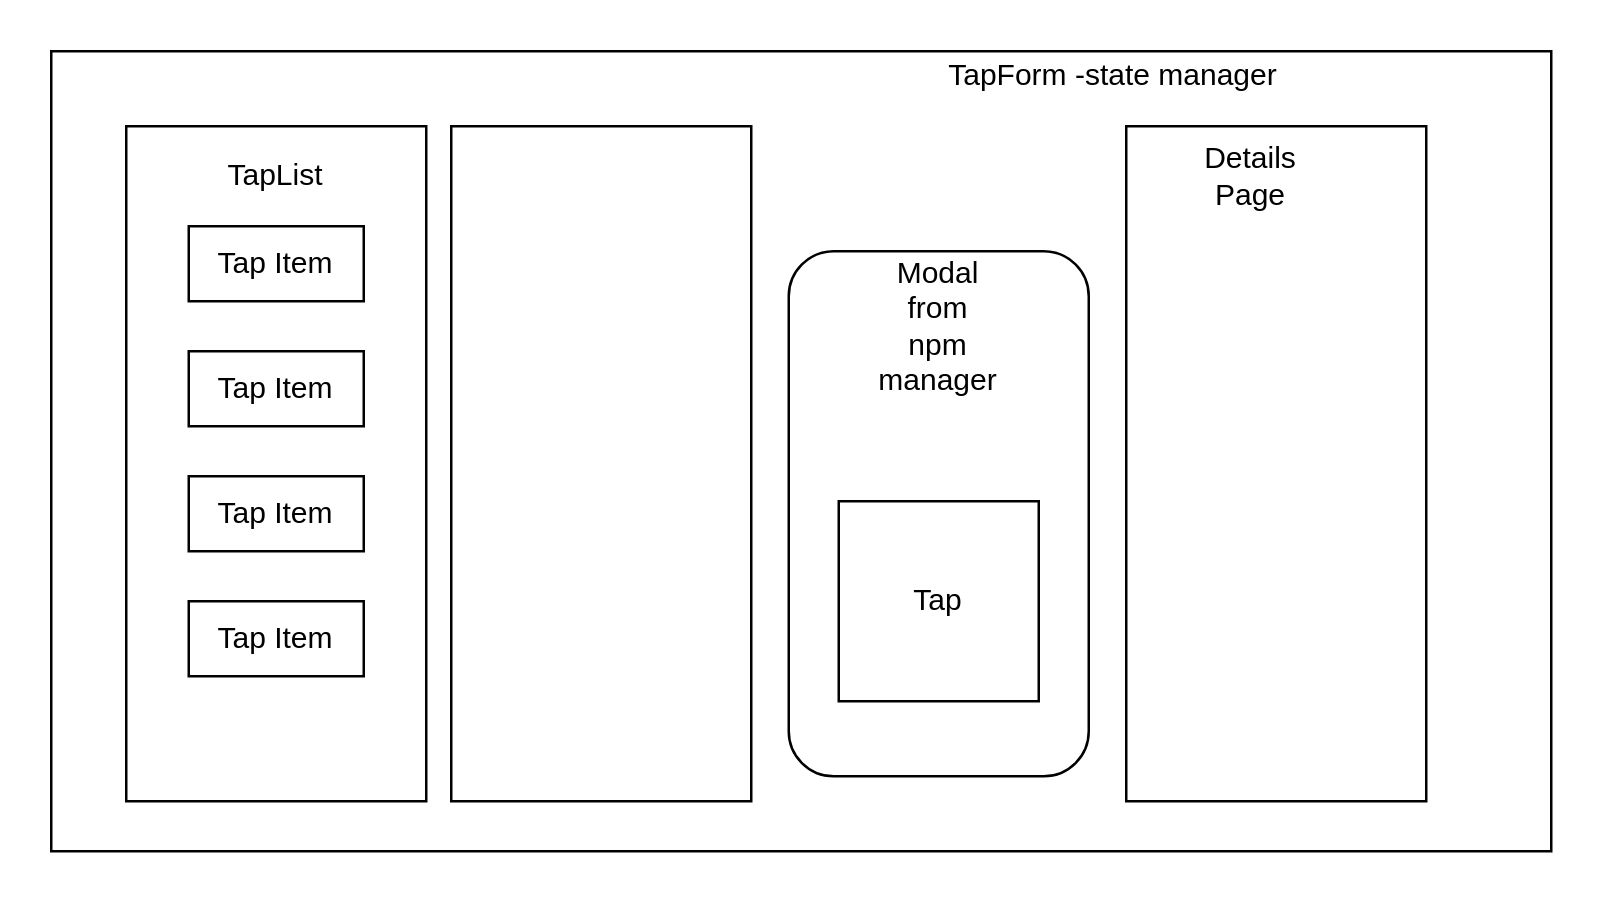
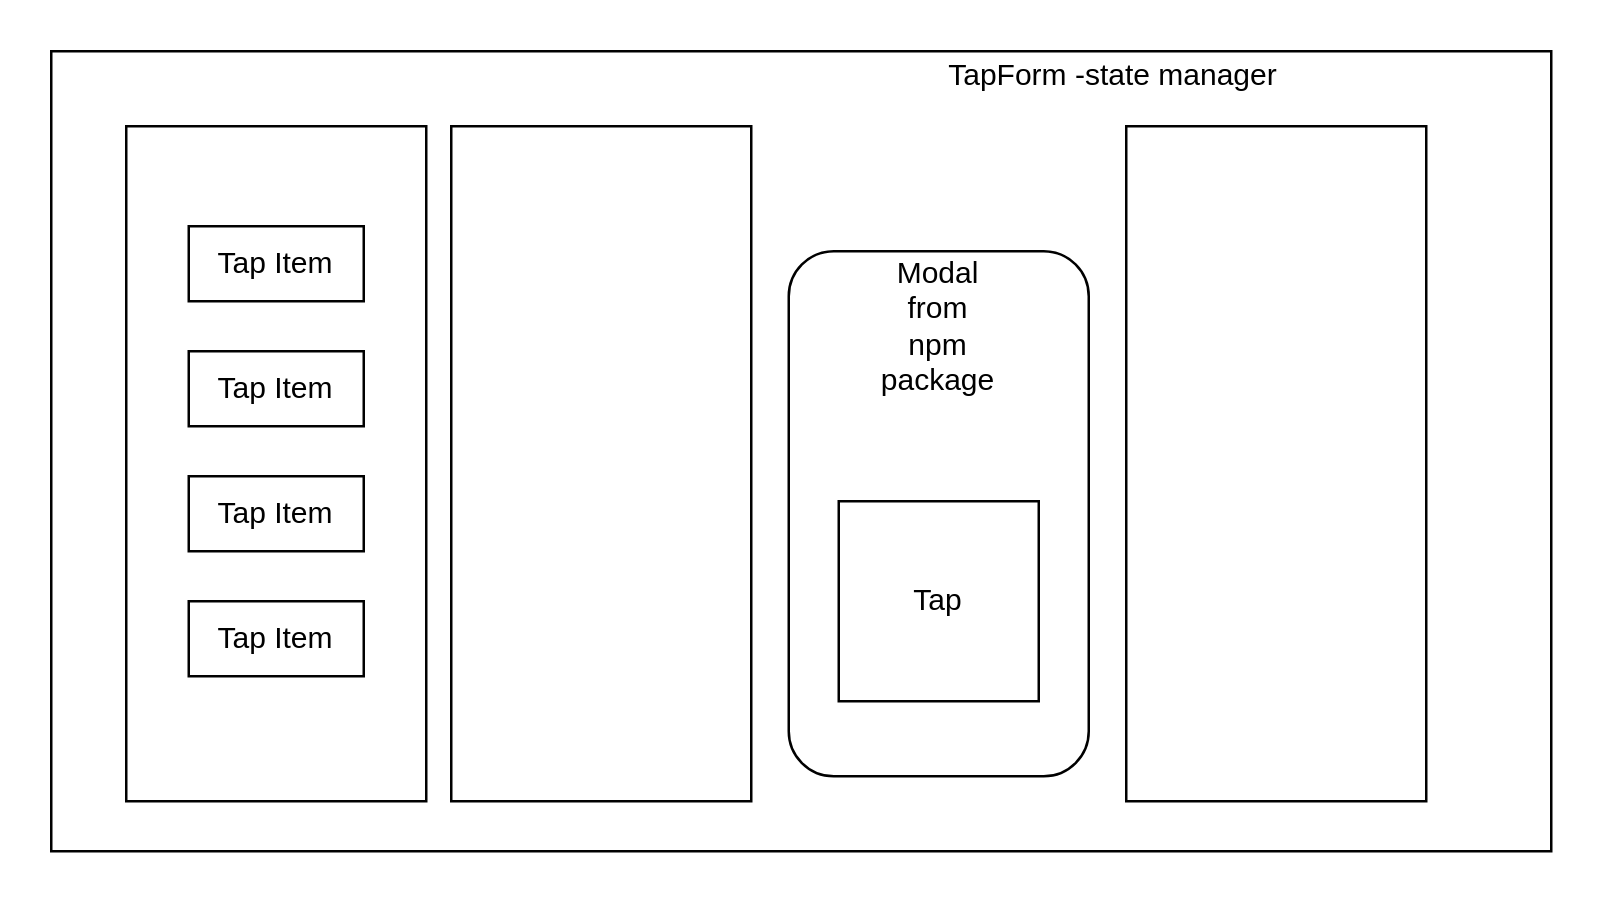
- <mxCell id="5" value="TapList" style="text;html=1;strokeColor=none;fillColor=none;align=center;verticalAlign=middle;whiteSpace=wrap;rounded=0;" parent="1" vertex="1"><mxGeometry x="90" y="60" width="40" height="20" as="geometry" /></mxCell>
- <mxCell id="12" value="Details Page" style="text;html=1;strokeColor=none;fillColor=none;align=center;verticalAlign=middle;whiteSpace=wrap;rounded=0;" parent="1" vertex="1"><mxGeometry x="480" y="60" width="40" height="20" as="geometry" /></mxCell>
- <mxCell id="14" value="Modal from npm manager" style="text;html=1;strokeColor=none;fillColor=none;align=center;verticalAlign=middle;whiteSpace=wrap;rounded=0;" parent="1" vertex="1"><mxGeometry x="355" y="90" width="40" height="80" as="geometry" /></mxCell>
+ <mxCell id="14" value="Modal from npm package" style="text;html=1;strokeColor=none;fillColor=none;align=center;verticalAlign=middle;whiteSpace=wrap;rounded=0;" parent="1" vertex="1"><mxGeometry x="355" y="90" width="40" height="80" as="geometry" /></mxCell>
